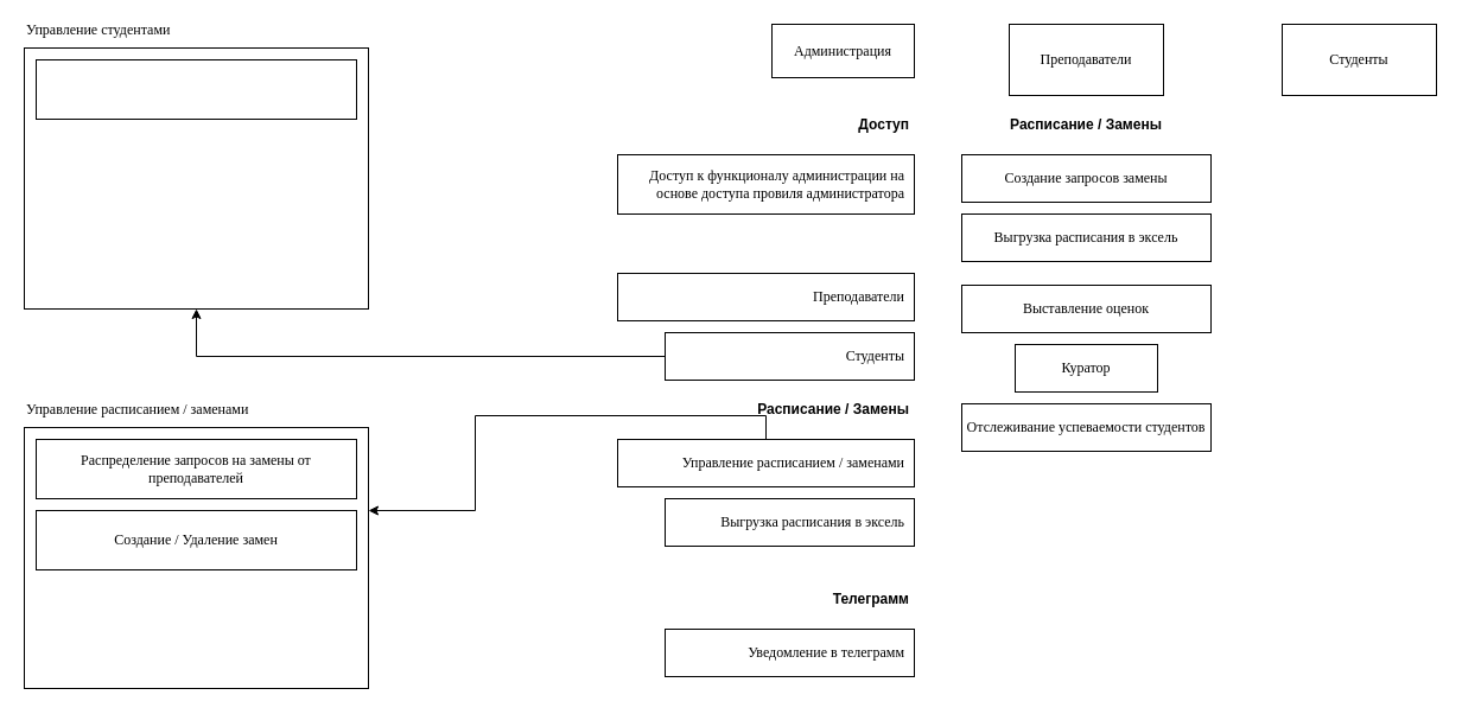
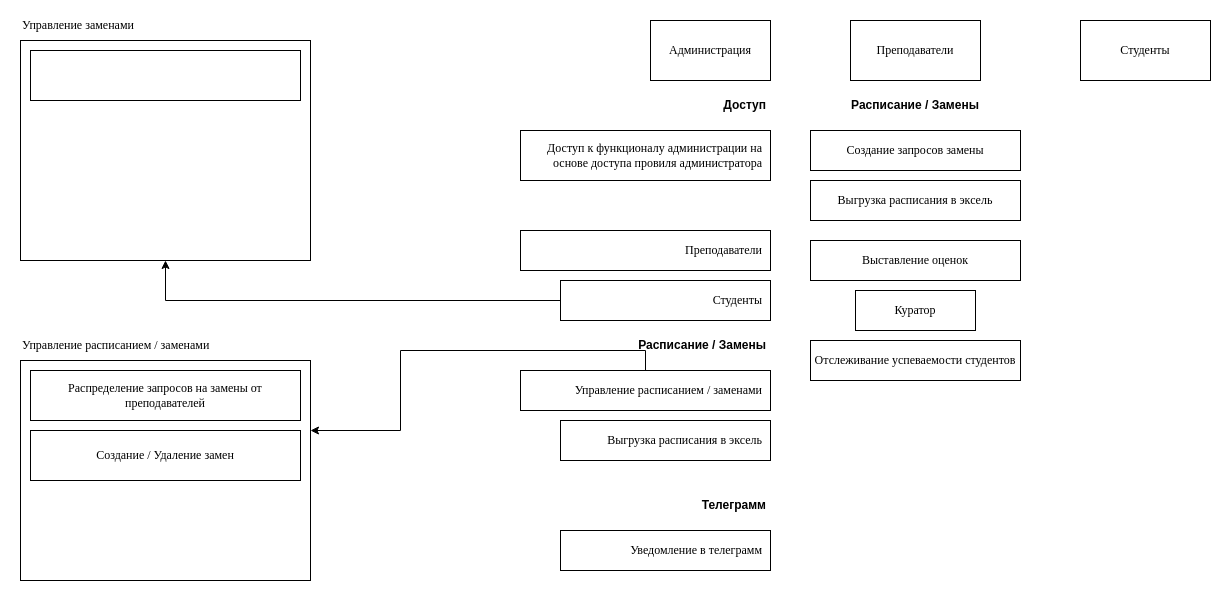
- <mxCell id="23" value="Управление студентами" style="rounded=0;align=left;spacingRight=6;fontFamily=Comic Sans MS;verticalAlign=bottom;labelPosition=center;verticalLabelPosition=top;html=1;whiteSpace=wrap;horizontal=1;spacingBottom=6;labelBorderColor=none;fillColor=none;" parent="1" vertex="1"><mxGeometry x="20" y="40" width="290" height="220" as="geometry" /></mxCell>
+ <mxCell id="23" value="Управление заменами" style="rounded=0;align=left;spacingRight=6;fontFamily=Comic Sans MS;verticalAlign=bottom;labelPosition=center;verticalLabelPosition=top;html=1;whiteSpace=wrap;horizontal=1;spacingBottom=6;labelBorderColor=none;fillColor=none;" parent="1" vertex="1"><mxGeometry x="20" y="40" width="290" height="220" as="geometry" /></mxCell>
- <mxCell id="2" value="Администрация" style="rounded=0;whiteSpace=wrap;html=1;fontFamily=Comic Sans MS;" parent="1" vertex="1"><mxGeometry x="650" y="20" width="120" height="45" as="geometry" /></mxCell>
+ <mxCell id="2" value="Администрация" style="rounded=0;whiteSpace=wrap;html=1;fontFamily=Comic Sans MS;" parent="1" vertex="1"><mxGeometry x="650" y="20" width="120" height="60" as="geometry" /></mxCell>
